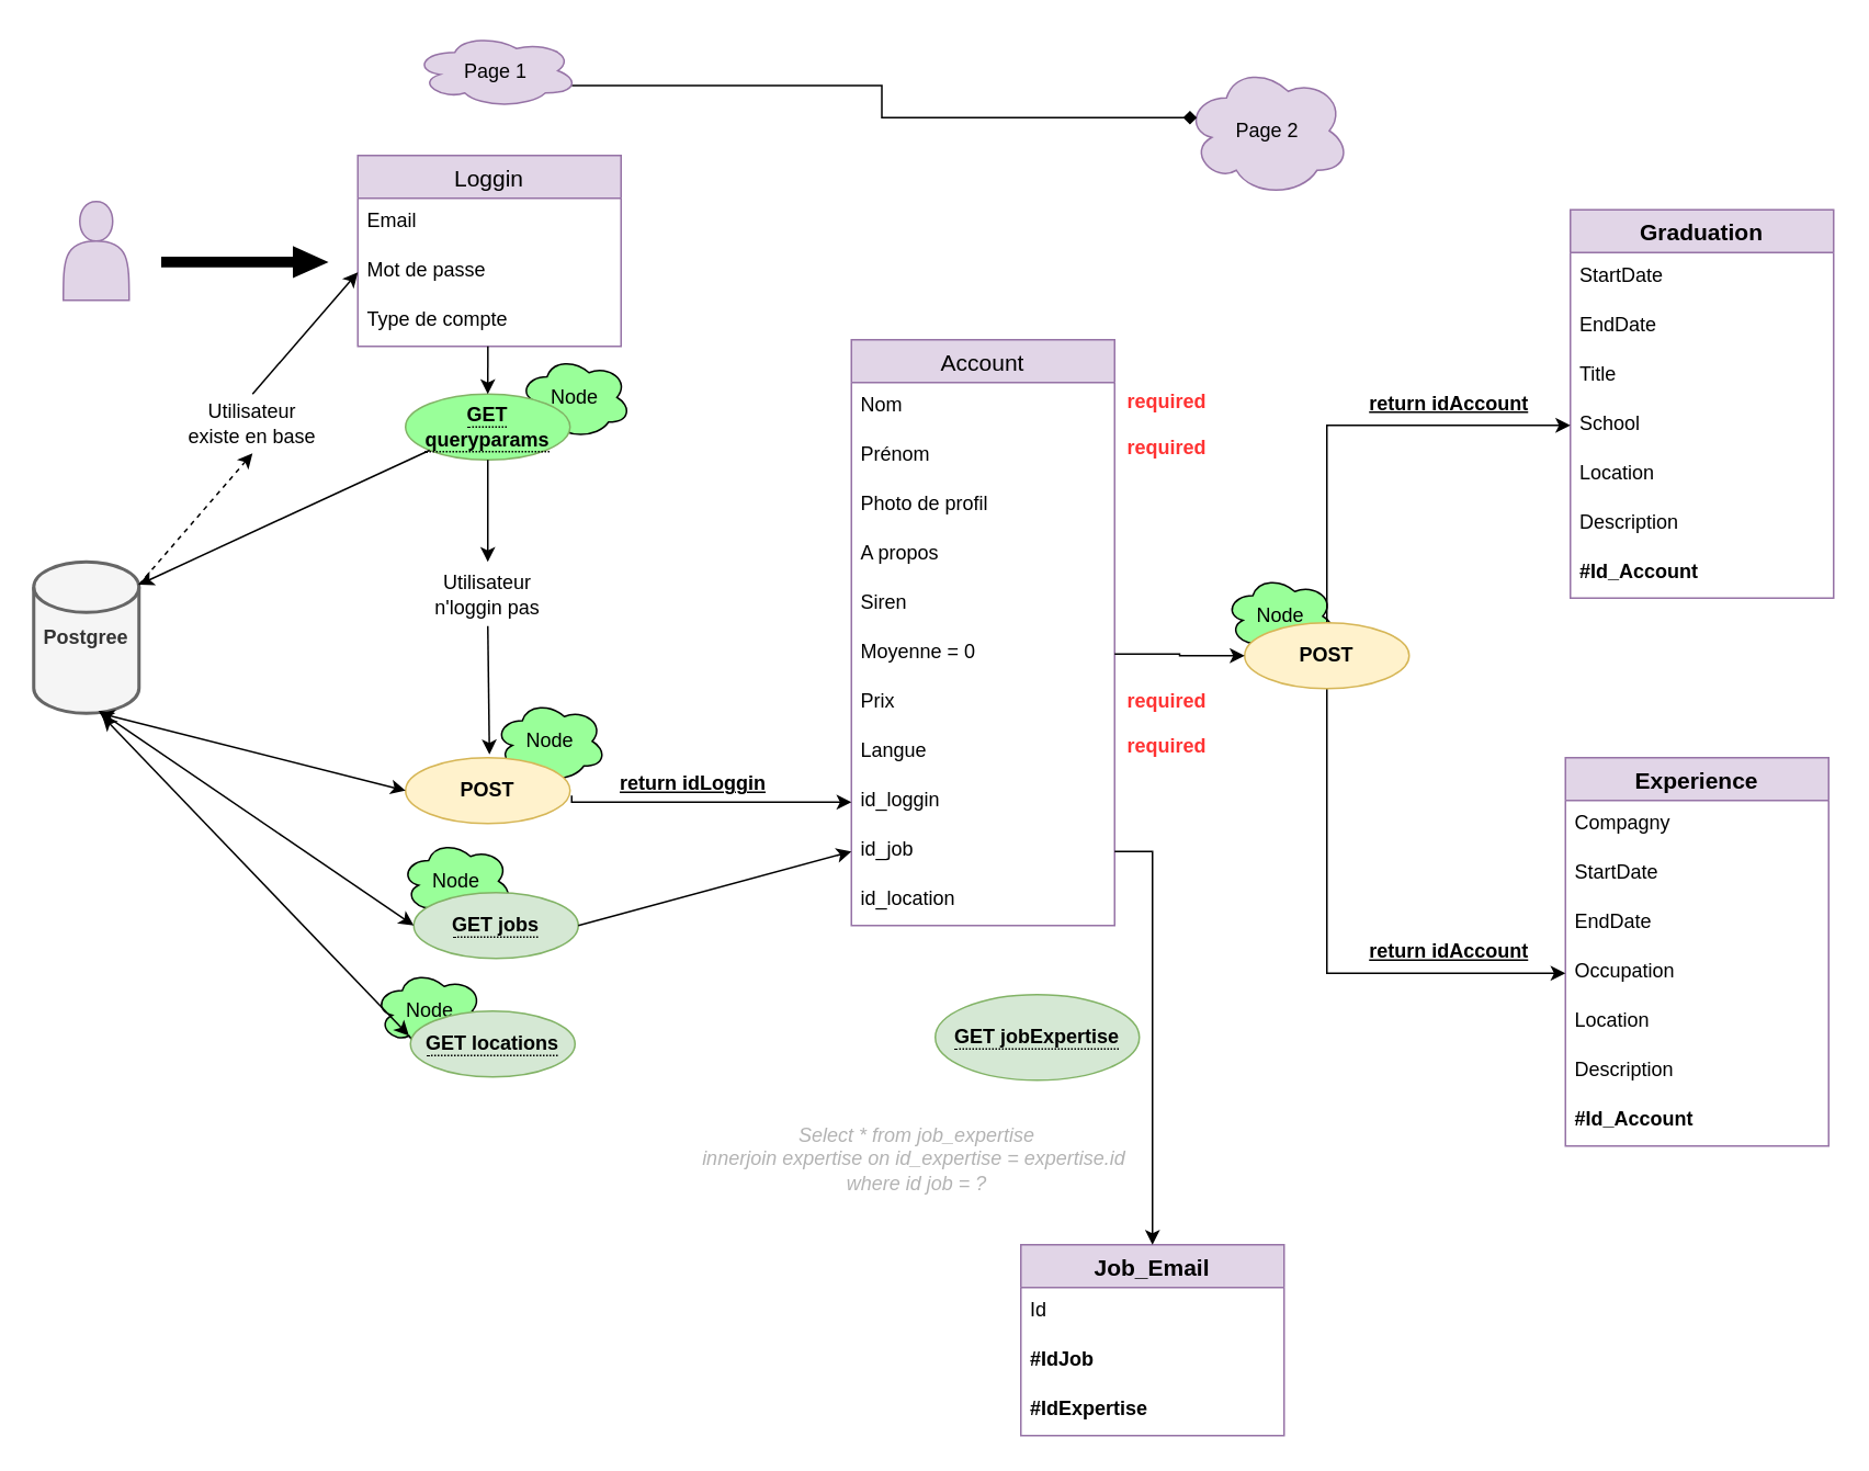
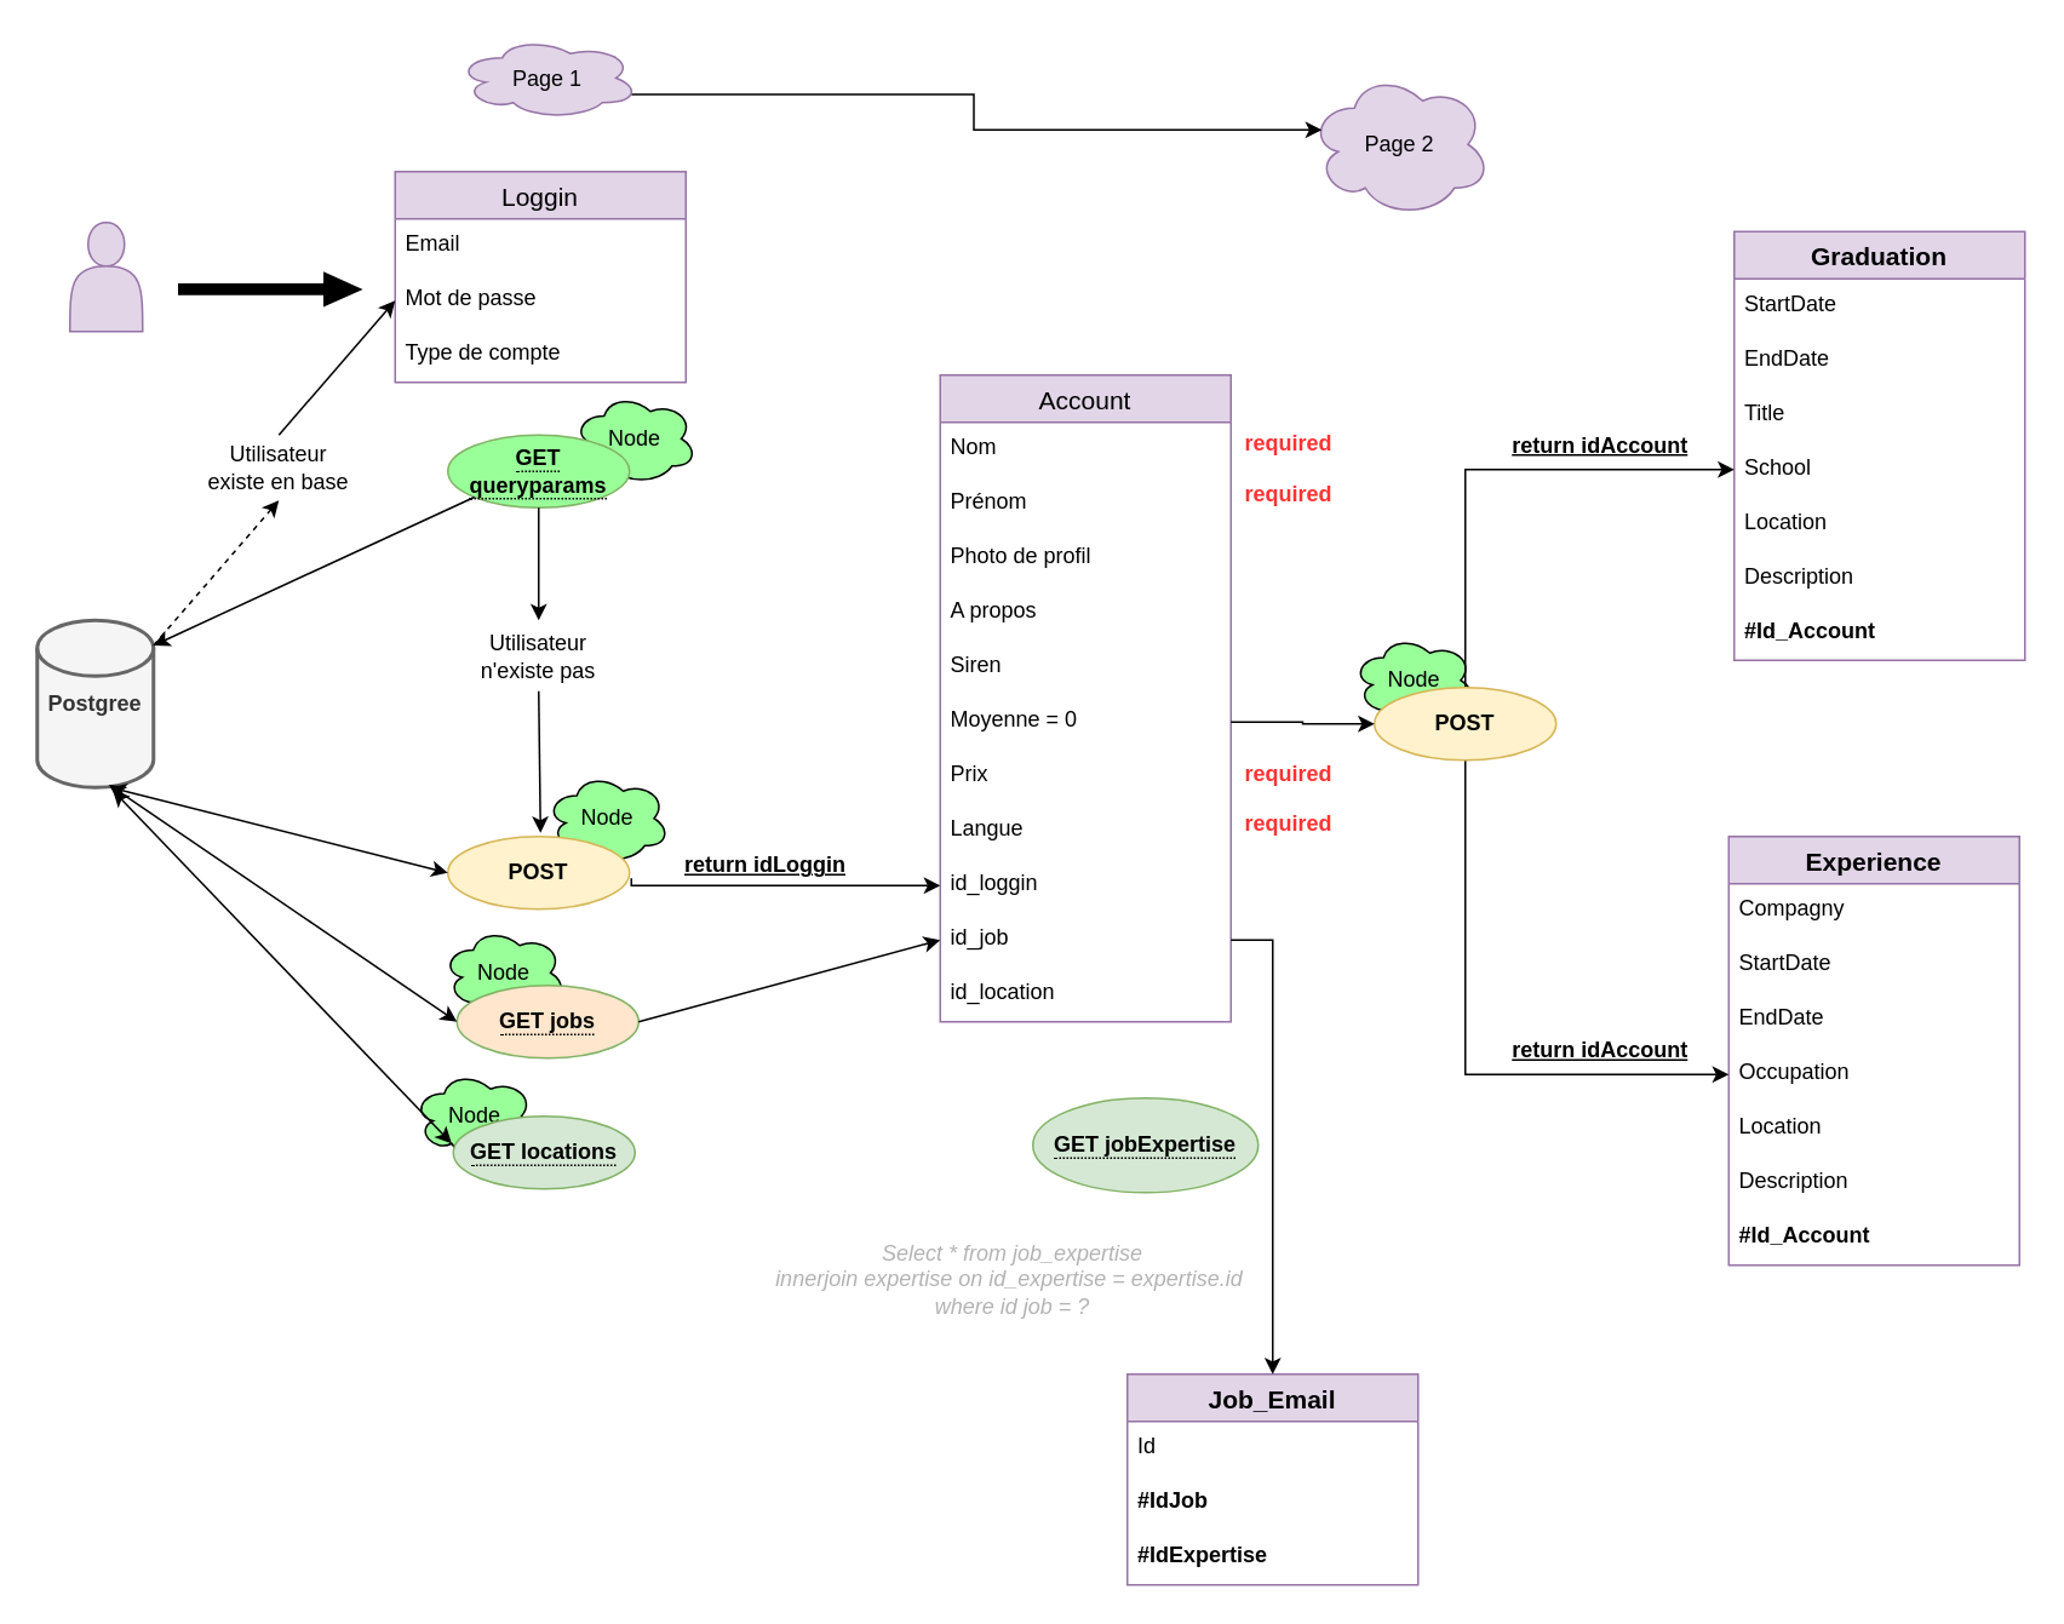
- <mxCell id="28" style="edgeStyle=orthogonalEdgeStyle;rounded=0;orthogonalLoop=1;jettySize=auto;html=1;exitX=0.96;exitY=0.7;exitDx=0;exitDy=0;exitPerimeter=0;entryX=0.07;entryY=0.4;entryDx=0;entryDy=0;entryPerimeter=0;fontColor=#000000;endArrow=diamond;" edge="1" parent="1" source="29" target="23"><mxGeometry relative="1" as="geometry" /></mxCell>
+ <mxCell id="28" style="edgeStyle=orthogonalEdgeStyle;rounded=0;orthogonalLoop=1;jettySize=auto;html=1;exitX=0.96;exitY=0.7;exitDx=0;exitDy=0;exitPerimeter=0;entryX=0.07;entryY=0.4;entryDx=0;entryDy=0;entryPerimeter=0;fontColor=#000000;" edge="1" parent="1" source="29" target="23"><mxGeometry relative="1" as="geometry" /></mxCell>
- <mxCell id="31" value="" style="endArrow=classic;html=1;rounded=0;fontColor=#0000CC;exitX=0.494;exitY=1;exitDx=0;exitDy=0;exitPerimeter=0;entryX=0.5;entryY=0;entryDx=0;entryDy=0;" edge="1" parent="1" source="9" target="30"><mxGeometry width="50" height="50" relative="1" as="geometry"><mxPoint x="934" y="331" as="sourcePoint" /><mxPoint x="984" y="281" as="targetPoint" /></mxGeometry></mxCell>
- <mxCell id="37" value="&lt;font color=&quot;#000000&quot;&gt;Utilisateur n'loggin pas&lt;/font&gt;" style="text;html=1;strokeColor=none;fillColor=none;align=center;verticalAlign=middle;whiteSpace=wrap;rounded=0;fontColor=#0000CC;" vertex="1" parent="1"><mxGeometry x="261" y="341" width="70" height="39" as="geometry" /></mxCell>
+ <mxCell id="37" value="&lt;font color=&quot;#000000&quot;&gt;Utilisateur n'existe pas&lt;/font&gt;" style="text;html=1;strokeColor=none;fillColor=none;align=center;verticalAlign=middle;whiteSpace=wrap;rounded=0;fontColor=#0000CC;" vertex="1" parent="1"><mxGeometry x="261" y="341" width="70" height="39" as="geometry" /></mxCell>
- <mxCell id="46" value="&lt;span style=&quot;border-bottom: 1px dotted&quot;&gt;GET jobs&lt;/span&gt;" style="ellipse;whiteSpace=wrap;html=1;align=center;fillColor=#d5e8d4;strokeColor=#82b366;fontStyle=1" vertex="1" parent="1"><mxGeometry x="251" y="542" width="100" height="40" as="geometry" /></mxCell>
+ <mxCell id="46" value="&lt;span style=&quot;border-bottom: 1px dotted&quot;&gt;GET jobs&lt;/span&gt;" style="ellipse;whiteSpace=wrap;html=1;align=center;fillColor=#ffe6cc;strokeColor=#82b366;fontStyle=1;" vertex="1" parent="1"><mxGeometry x="251" y="542" width="100" height="40" as="geometry" /></mxCell>
